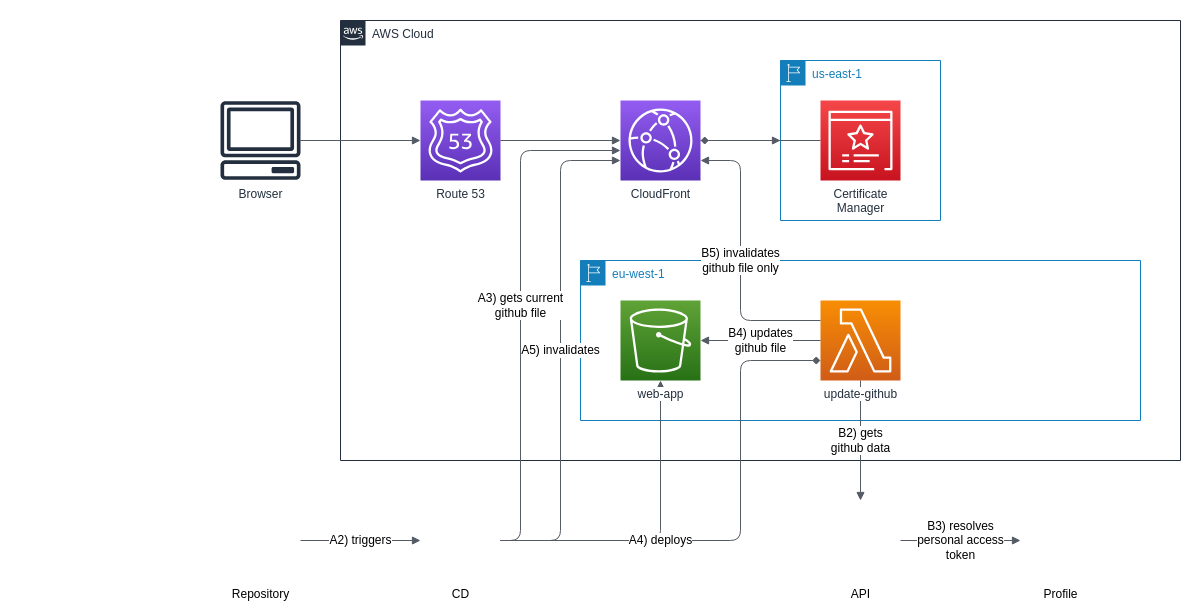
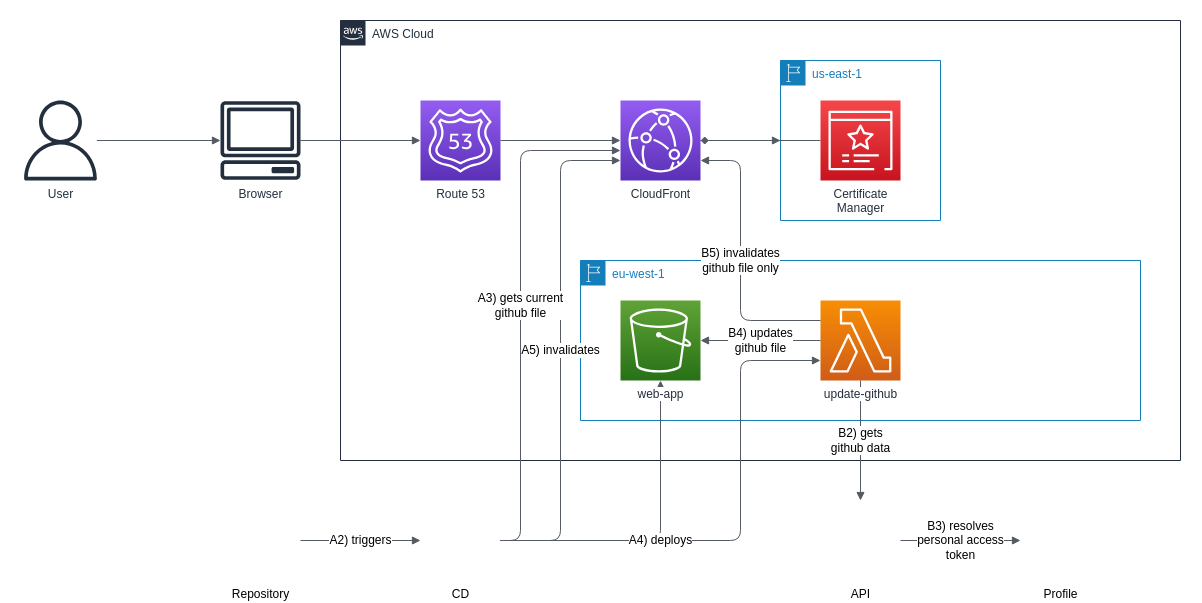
+ <mxCell id="12" value="User" style="outlineConnect=0;fontColor=#232F3E;gradientColor=none;fillColor=#232F3E;strokeColor=none;dashed=0;verticalLabelPosition=bottom;verticalAlign=top;align=center;html=1;fontSize=12;fontStyle=0;aspect=fixed;pointerEvents=1;shape=mxgraph.aws4.user;labelBackgroundColor=#ffffff;" parent="1" vertex="1"><mxGeometry x="20" y="100" width="80" height="80" as="geometry" /></mxCell>
+ <mxCell id="14" value="" style="edgeStyle=orthogonalEdgeStyle;html=1;endArrow=block;elbow=vertical;startArrow=none;endFill=1;strokeColor=#545B64;rounded=0;fontSize=12;labelBackgroundColor=#ffffff;" parent="1" source="12" target="15" edge="1"><mxGeometry width="100" relative="1" as="geometry"><mxPoint x="310" y="510" as="sourcePoint" /><mxPoint x="470" y="390" as="targetPoint" /></mxGeometry></mxCell>
- <mxCell id="24" value="" style="edgeStyle=orthogonalEdgeStyle;html=1;endArrow=diamond;elbow=vertical;startArrow=none;endFill=1;strokeColor=#545B64;rounded=1;fontSize=12;labelBackgroundColor=#ffffff;" parent="1" source="22" target="19" edge="1"><mxGeometry width="100" relative="1" as="geometry"><mxPoint x="510" y="550" as="sourcePoint" /><mxPoint x="670" y="390" as="targetPoint" /><Array as="points"><mxPoint x="740" y="540" /><mxPoint x="740" y="360" /></Array></mxGeometry></mxCell>
+ <mxCell id="24" value="" style="edgeStyle=orthogonalEdgeStyle;html=1;endArrow=block;elbow=vertical;startArrow=none;endFill=1;strokeColor=#545B64;rounded=1;fontSize=12;labelBackgroundColor=#ffffff;" parent="1" source="22" target="19" edge="1"><mxGeometry width="100" relative="1" as="geometry"><mxPoint x="510" y="550" as="sourcePoint" /><mxPoint x="670" y="390" as="targetPoint" /><Array as="points"><mxPoint x="740" y="540" /><mxPoint x="740" y="360" /></Array></mxGeometry></mxCell>
